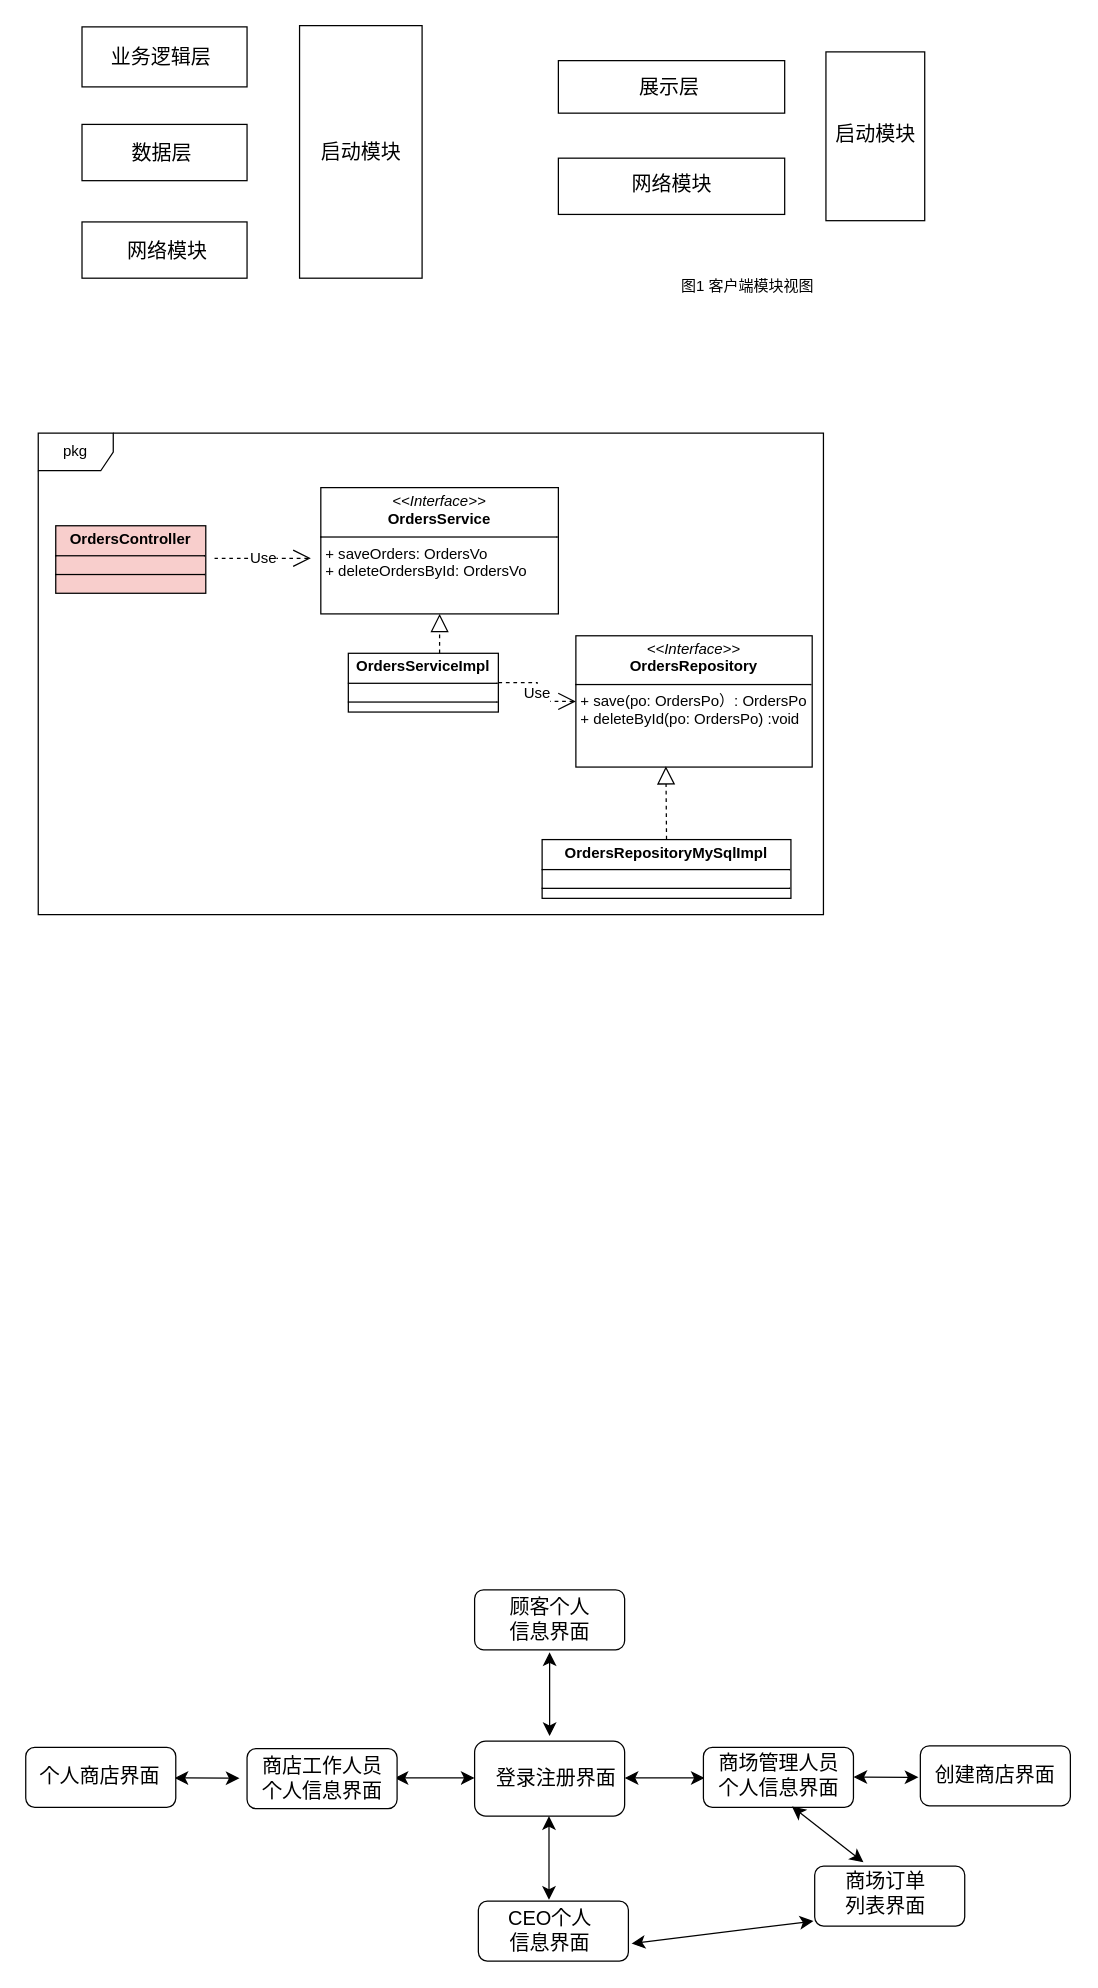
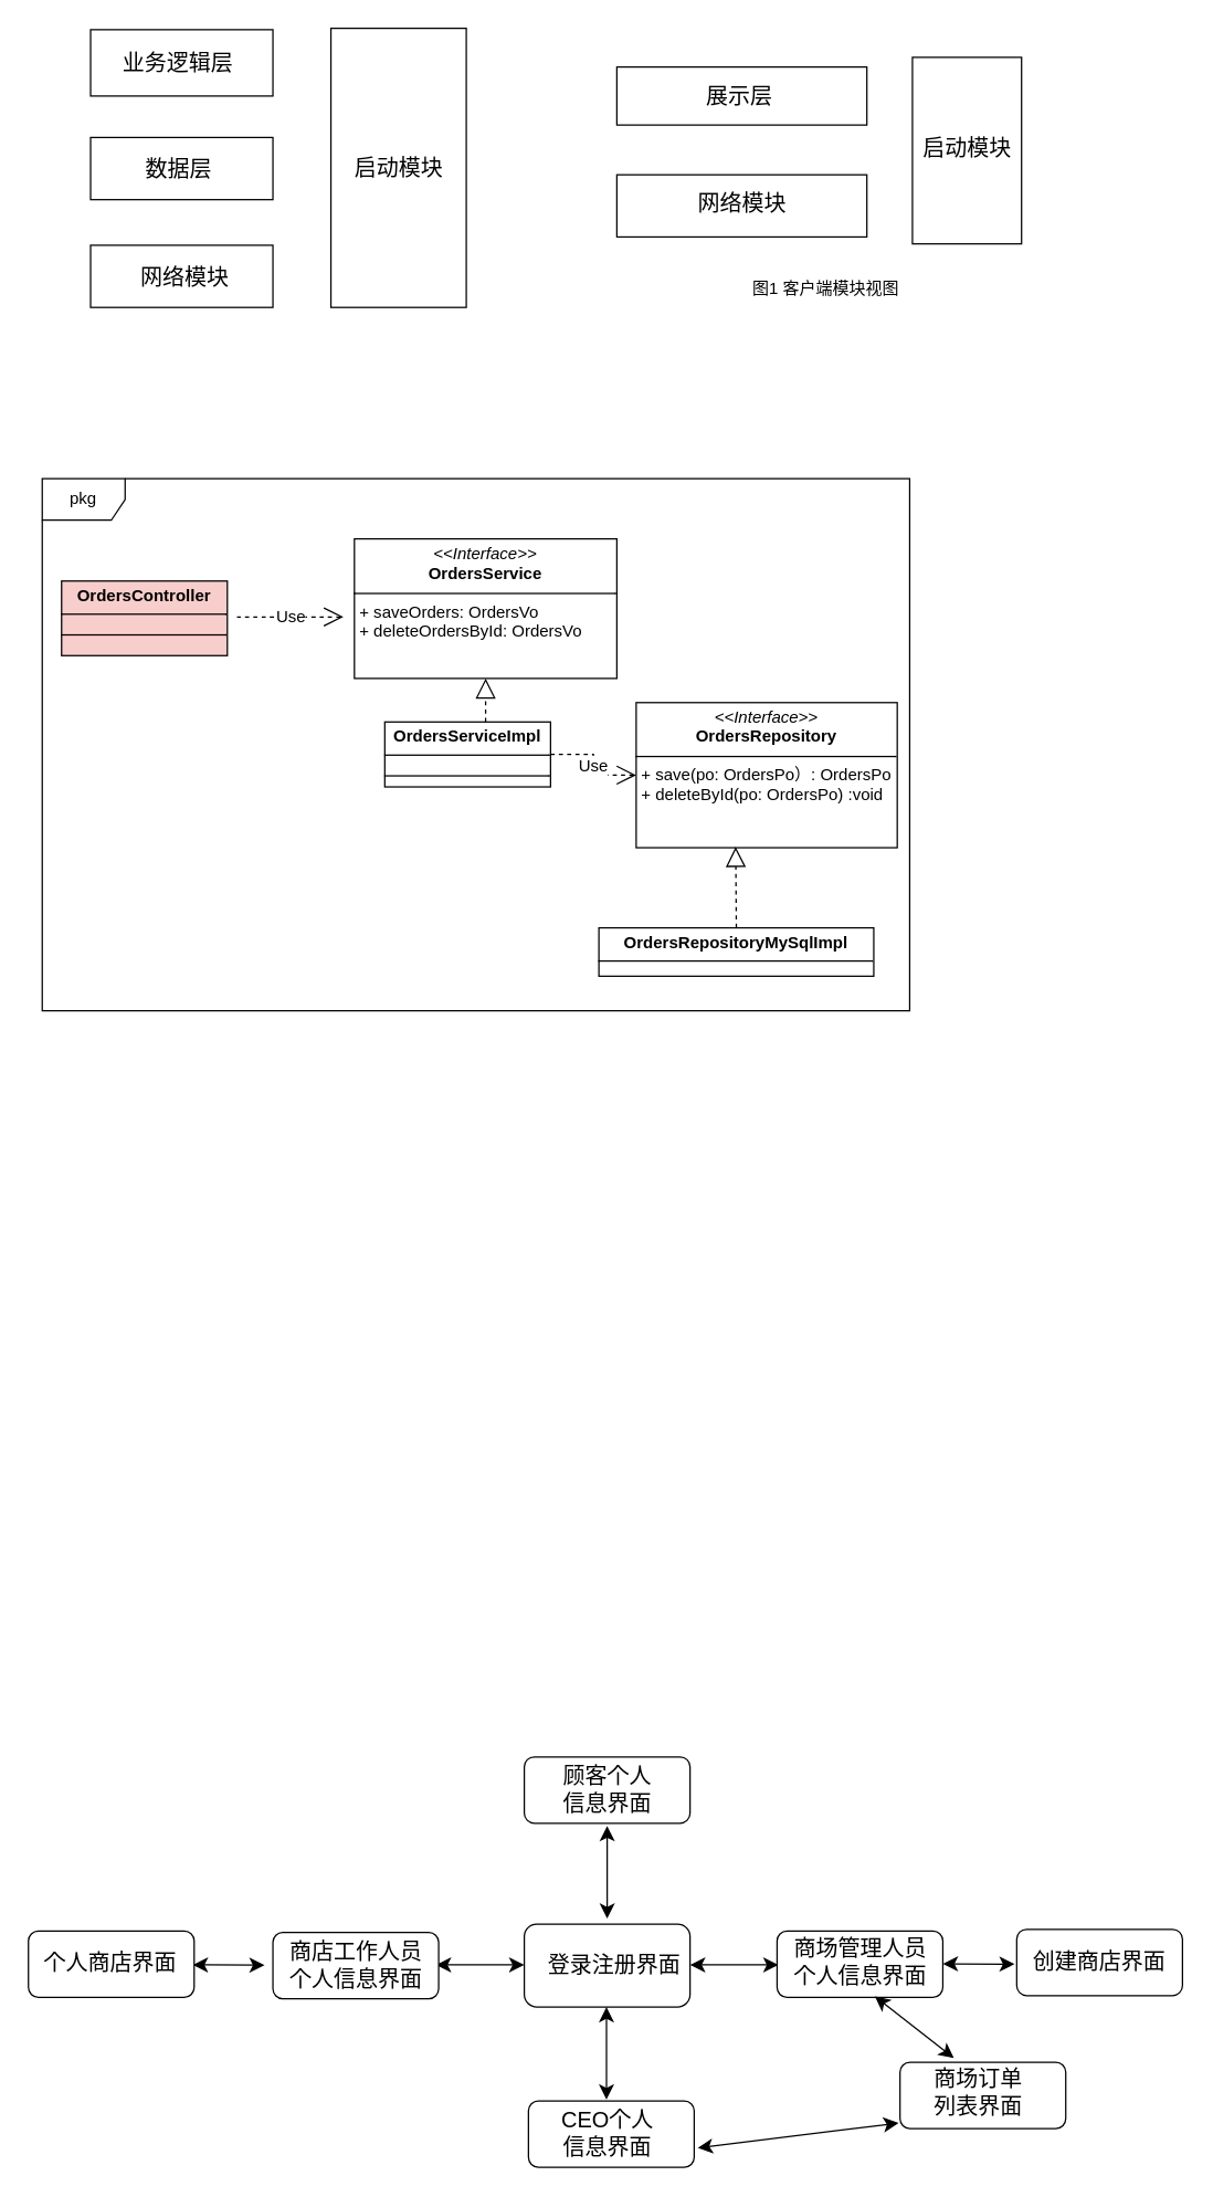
- <mxCell id="9" value="&lt;font style=&quot;font-size: 12px;&quot;&gt;图1 客户端模块视图&lt;/font&gt;" style="text;strokeColor=none;fillColor=none;html=1;align=center;verticalAlign=middle;whiteSpace=wrap;rounded=0;fontSize=12;" vertex="1" parent="1"><mxGeometry x="499" y="214" width="197" height="30" as="geometry" /></mxCell>
+ <mxCell id="9" value="&lt;font style=&quot;font-size: 12px;&quot;&gt;图1 客户端模块视图&lt;/font&gt;" style="text;strokeColor=none;fillColor=none;html=1;align=center;verticalAlign=middle;whiteSpace=wrap;rounded=0;fontSize=12;" vertex="1" parent="1"><mxGeometry x="499" y="194" width="197" height="30" as="geometry" /></mxCell>
- <mxCell id="26" value="&lt;p style=&quot;margin:0px;margin-top:4px;text-align:center;&quot;&gt;&lt;b&gt;OrdersRepositoryMySqlImpl&lt;/b&gt;&lt;/p&gt;&lt;hr size=&quot;1&quot; style=&quot;border-style:solid;&quot;&gt;&lt;div style=&quot;height:2px;&quot;&gt;&lt;/div&gt;&lt;hr size=&quot;1&quot; style=&quot;border-style:solid;&quot;&gt;&lt;div style=&quot;height:2px;&quot;&gt;&lt;/div&gt;" style="verticalAlign=top;align=left;overflow=fill;html=1;whiteSpace=wrap;" vertex="1" parent="1"><mxGeometry x="433" y="671" width="199" height="47" as="geometry" /></mxCell>
+ <mxCell id="26" value="&lt;p style=&quot;margin:0px;margin-top:4px;text-align:center;&quot;&gt;&lt;b&gt;OrdersRepositoryMySqlImpl&lt;/b&gt;&lt;/p&gt;&lt;hr size=&quot;1&quot; style=&quot;border-style:solid;&quot;&gt;&lt;div style=&quot;height:2px;&quot;&gt;&lt;/div&gt;&lt;hr size=&quot;1&quot; style=&quot;border-style:solid;&quot;&gt;&lt;div style=&quot;height:2px;&quot;&gt;&lt;/div&gt;" style="verticalAlign=top;align=left;overflow=fill;html=1;whiteSpace=wrap;" vertex="1" parent="1"><mxGeometry x="433" y="671" width="199" height="35" as="geometry" /></mxCell>
